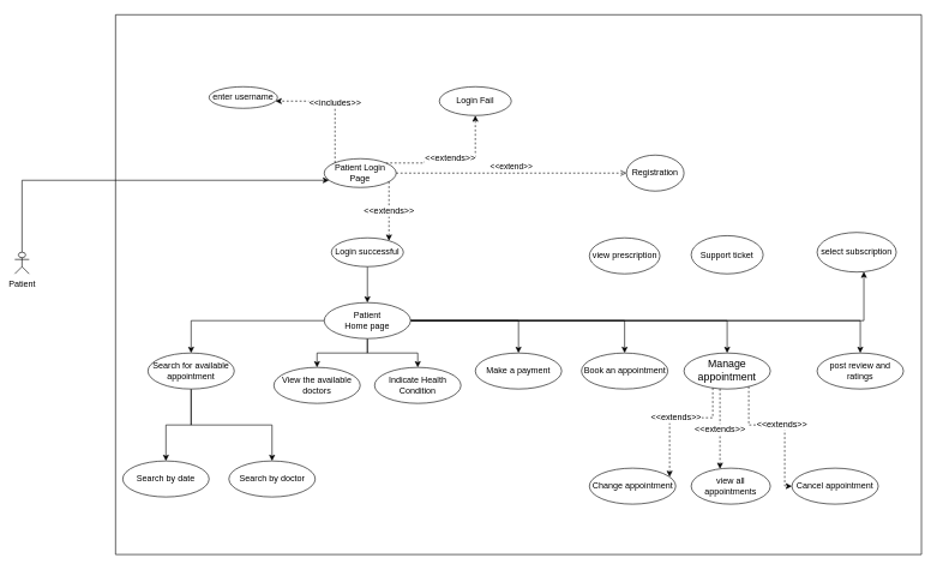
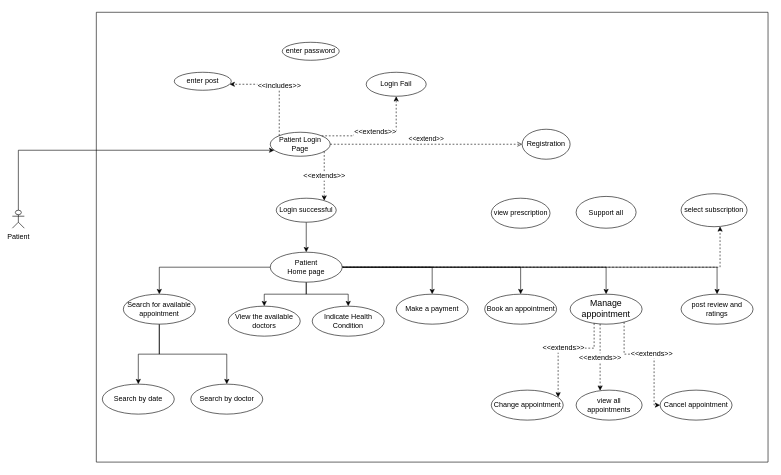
+ <mxCell id="13" value="enter password" style="ellipse;whiteSpace=wrap;html=1;fontSize=12;" vertex="1" parent="4"><mxGeometry x="310" y="50" width="95" height="30" as="geometry" /></mxCell>
- <mxCell id="11" value="enter username" style="ellipse;whiteSpace=wrap;html=1;fontSize=12;" vertex="1" parent="4"><mxGeometry x="130" y="100" width="95" height="30" as="geometry" /></mxCell>
+ <mxCell id="11" value="enter post" style="ellipse;whiteSpace=wrap;html=1;fontSize=12;" vertex="1" parent="4"><mxGeometry x="130" y="100" width="95" height="30" as="geometry" /></mxCell>
- <mxCell id="39" value="Support ticket" style="ellipse;whiteSpace=wrap;html=1;" vertex="1" parent="4"><mxGeometry x="800" y="307" width="100" height="53" as="geometry" /></mxCell>
+ <mxCell id="39" value="Support all" style="ellipse;whiteSpace=wrap;html=1;" vertex="1" parent="4"><mxGeometry x="800" y="307" width="100" height="53" as="geometry" /></mxCell>
- <mxCell id="21" style="edgeStyle=orthogonalEdgeStyle;rounded=0;orthogonalLoop=1;jettySize=auto;html=1;" edge="1" parent="4" source="22" target="38"><mxGeometry relative="1" as="geometry"><Array as="points"><mxPoint x="1040" y="425" /></Array></mxGeometry></mxCell>
+ <mxCell id="21" style="edgeStyle=orthogonalEdgeStyle;rounded=0;orthogonalLoop=1;jettySize=auto;html=1;dashed=1;" edge="1" parent="4" source="22" target="38"><mxGeometry relative="1" as="geometry"><Array as="points"><mxPoint x="1040" y="425" /></Array></mxGeometry></mxCell>
